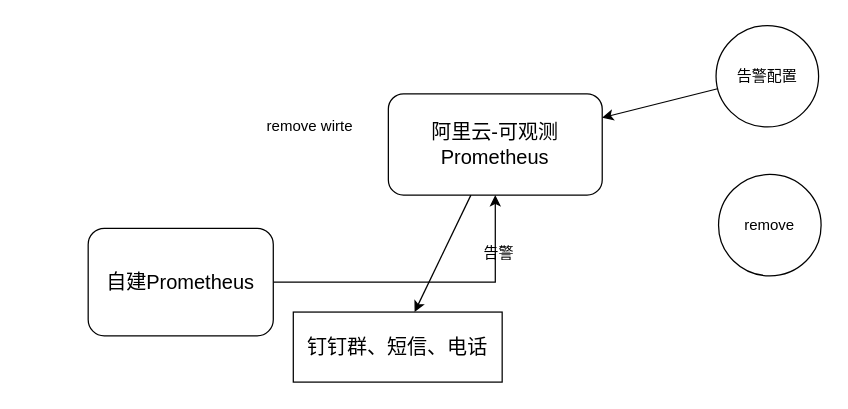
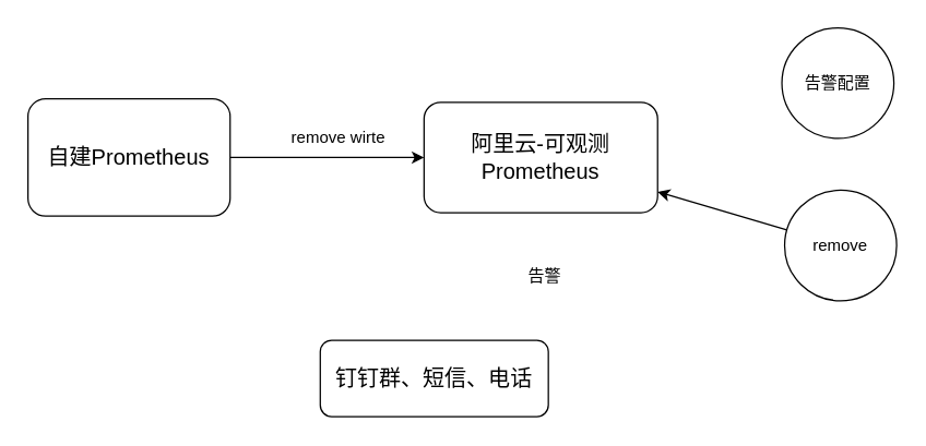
- <mxCell id="9" style="rounded=0;orthogonalLoop=1;jettySize=auto;html=1;" edge="1" parent="1" source="10" target="5"><mxGeometry relative="1" as="geometry" /></mxCell>
+ <mxCell id="11" style="rounded=0;orthogonalLoop=1;jettySize=auto;html=1;" edge="1" parent="1" source="12" target="5"><mxGeometry relative="1" as="geometry" /></mxCell>
- <mxCell id="4" style="rounded=0;orthogonalLoop=1;jettySize=auto;html=1;" edge="1" parent="1" source="5" target="6"><mxGeometry relative="1" as="geometry" /></mxCell>
- <mxCell id="3" value="&lt;font style=&quot;font-size: 16px;&quot;&gt;自建Prometheus&lt;/font&gt;" style="rounded=1;whiteSpace=wrap;html=1;" vertex="1" parent="1"><mxGeometry x="70" y="182" width="148" height="86" as="geometry" /></mxCell>
+ <mxCell id="3" value="&lt;font style=&quot;font-size: 16px;&quot;&gt;自建Prometheus&lt;/font&gt;" style="rounded=1;whiteSpace=wrap;html=1;" vertex="1" parent="1"><mxGeometry x="20" y="72" width="148" height="86" as="geometry" /></mxCell>
- <mxCell id="6" value="&lt;font style=&quot;font-size: 16px;&quot;&gt;钉钉群、短信、电话&lt;/font&gt;" style="whiteSpace=wrap;html=1;rounded=0;" vertex="1" parent="1"><mxGeometry x="234" y="249" width="167" height="56" as="geometry" /></mxCell>
+ <mxCell id="6" value="&lt;font style=&quot;font-size: 16px;&quot;&gt;钉钉群、短信、电话&lt;/font&gt;" style="rounded=1;whiteSpace=wrap;html=1;" vertex="1" parent="1"><mxGeometry x="234" y="249" width="167" height="56" as="geometry" /></mxCell>
